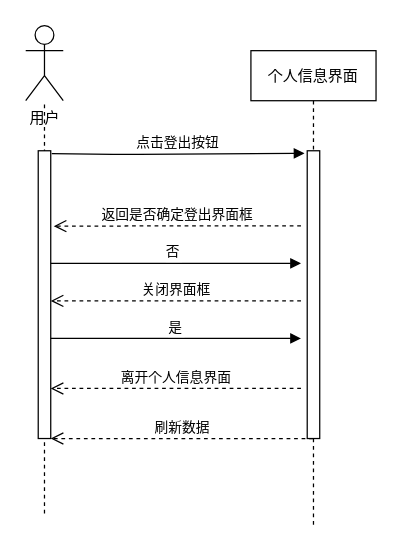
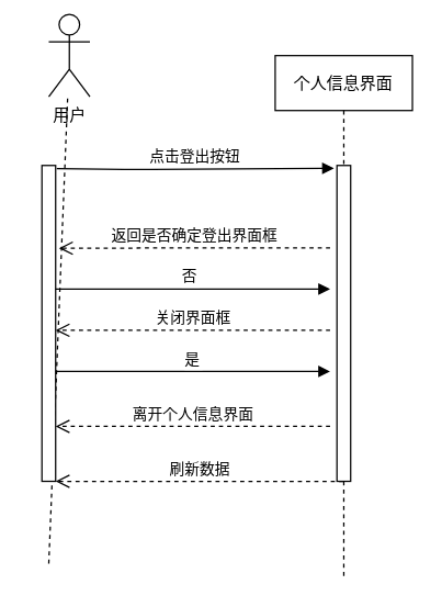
- <mxCell id="4" value="用户" style="shape=umlActor;verticalLabelPosition=bottom;verticalAlign=top;html=1;outlineConnect=0;fontStyle=0;fontFamily=Helvetica;" vertex="1" parent="1"><mxGeometry x="20" y="20" width="30" height="60" as="geometry" /></mxCell>
+ <mxCell id="4" value="用户" style="shape=umlActor;verticalLabelPosition=bottom;verticalAlign=top;html=1;outlineConnect=0;fontStyle=0;fontFamily=Helvetica;" vertex="1" parent="1"><mxGeometry x="35" y="10" width="30" height="60" as="geometry" /></mxCell>
